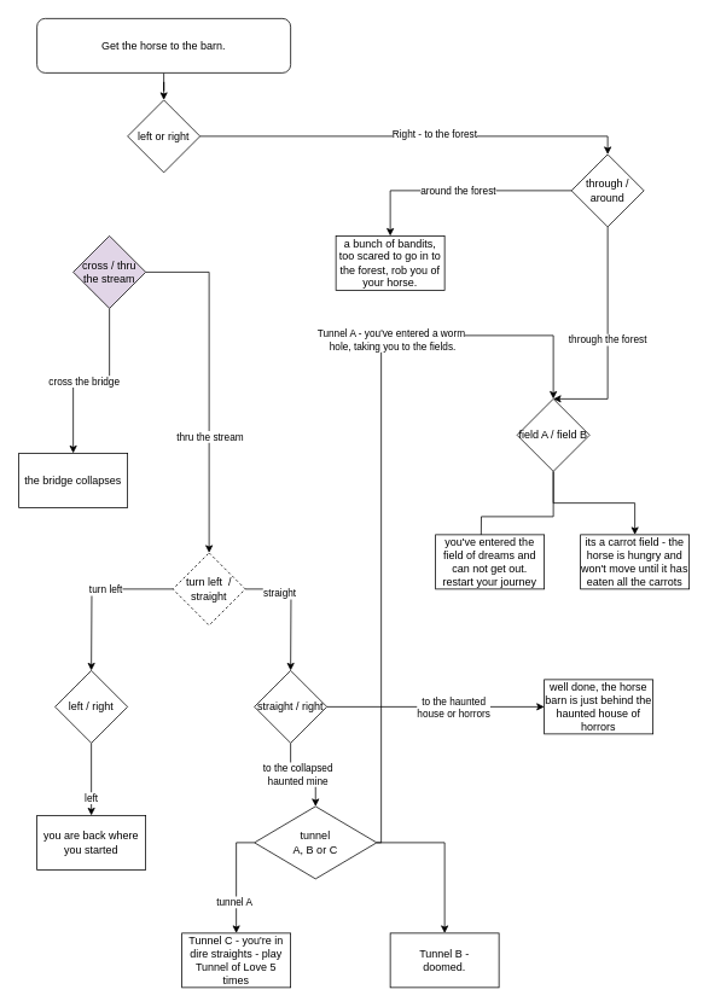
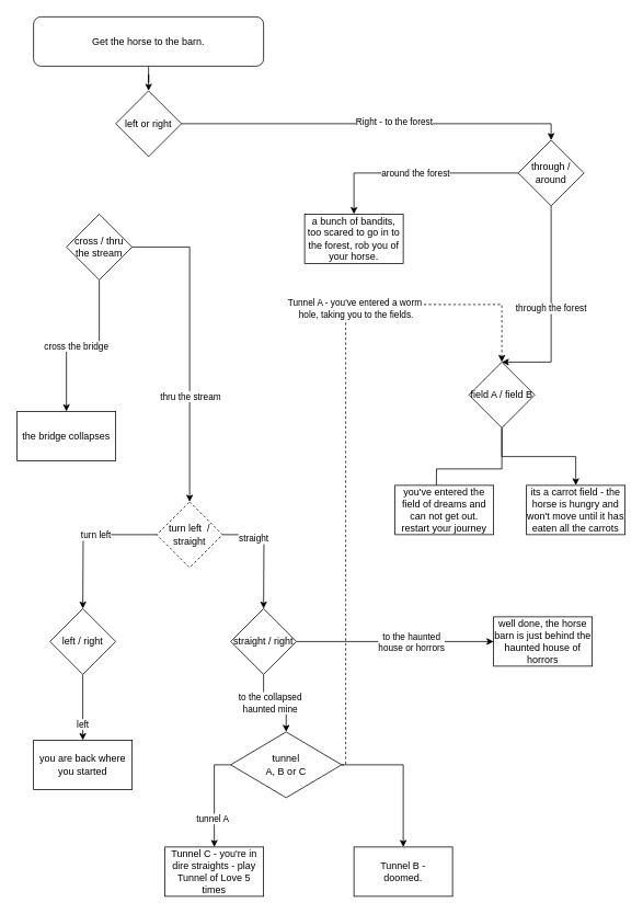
- <mxCell id="14" value="cross / thru the stream" style="rhombus;whiteSpace=wrap;html=1;fillColor=#e1d5e7;" vertex="1" parent="1"><mxGeometry x="80" y="260" width="80" height="80" as="geometry" /></mxCell>
+ <mxCell id="14" value="cross / thru the stream" style="rhombus;whiteSpace=wrap;html=1;" vertex="1" parent="1"><mxGeometry x="80" y="260" width="80" height="80" as="geometry" /></mxCell>
- <mxCell id="38" style="edgeStyle=orthogonalEdgeStyle;rounded=0;orthogonalLoop=1;jettySize=auto;html=1;entryX=0.5;entryY=0;entryDx=0;entryDy=0;exitX=1;exitY=0.5;exitDx=0;exitDy=0;" edge="1" parent="1" source="43" target="25"><mxGeometry relative="1" as="geometry"><mxPoint x="610" y="430" as="targetPoint" /><Array as="points"><mxPoint x="420" y="930" /><mxPoint x="420" y="370" /><mxPoint x="610" y="370" /></Array></mxGeometry></mxCell>
+ <mxCell id="38" style="edgeStyle=orthogonalEdgeStyle;rounded=0;orthogonalLoop=1;jettySize=auto;html=1;entryX=0.5;entryY=0;entryDx=0;entryDy=0;exitX=1;exitY=0.5;exitDx=0;exitDy=0;dashed=1;" edge="1" parent="1" source="43" target="25"><mxGeometry relative="1" as="geometry"><mxPoint x="610" y="430" as="targetPoint" /><Array as="points"><mxPoint x="420" y="930" /><mxPoint x="420" y="370" /><mxPoint x="610" y="370" /></Array></mxGeometry></mxCell>
